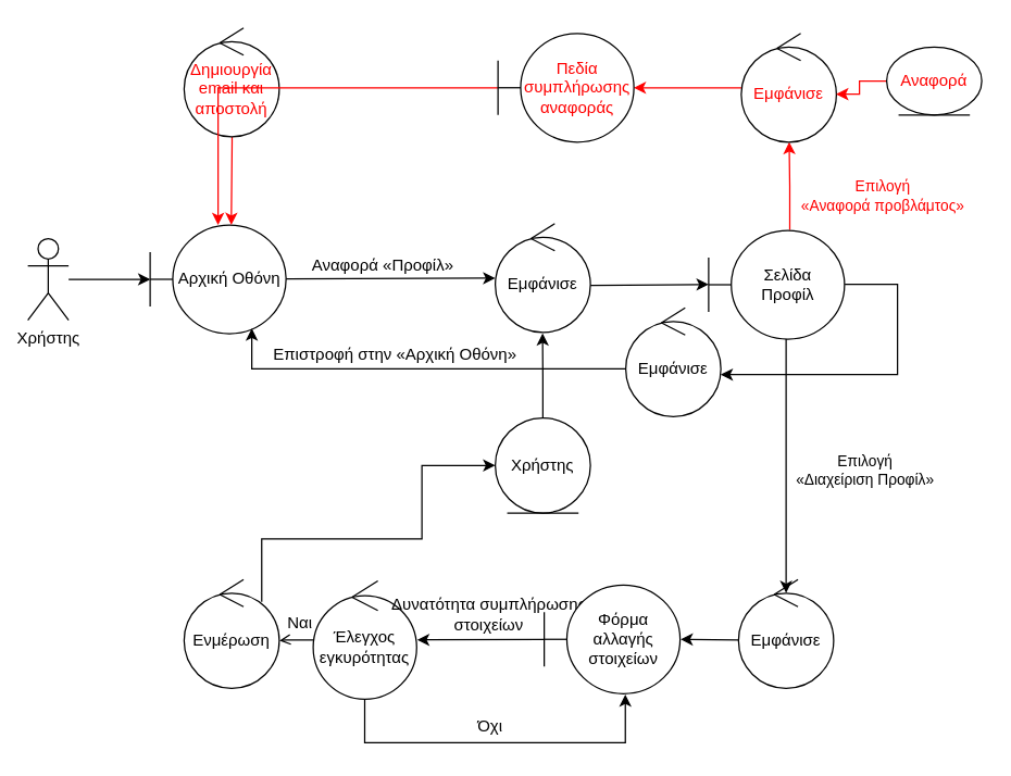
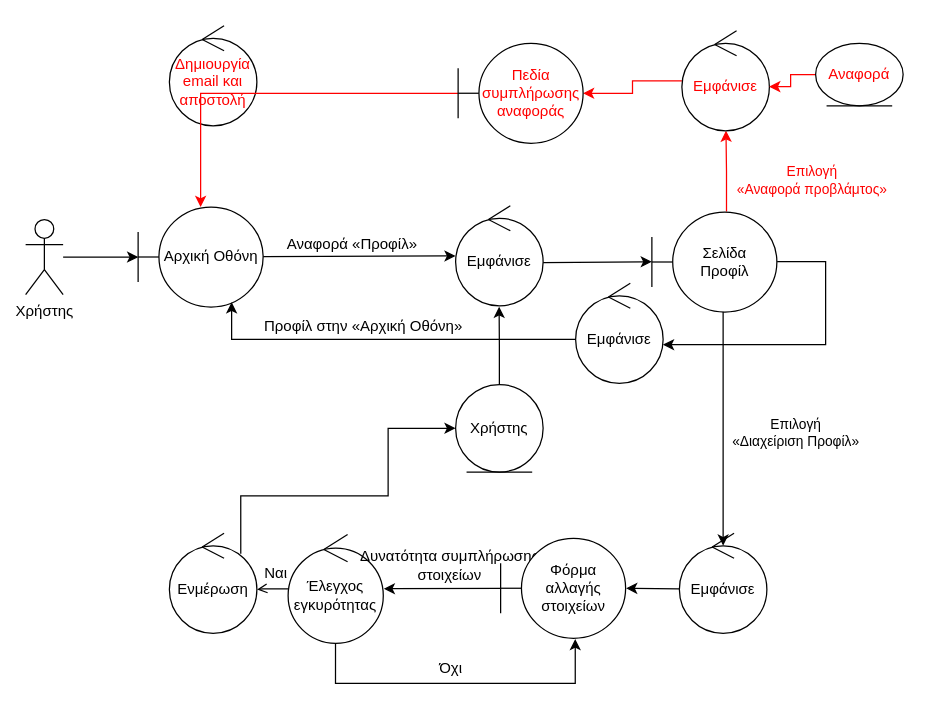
- <mxCell id="33" value="&lt;font color=&quot;#ff0000&quot;&gt;Πεδία συμπλήρωσης αναφοράς&lt;/font&gt;" style="shape=umlBoundary;whiteSpace=wrap;html=1;" parent="1" vertex="1"><mxGeometry x="366" y="24" width="100" height="80" as="geometry" /></mxCell>
+ <mxCell id="33" value="&lt;font color=&quot;#ff0000&quot;&gt;Πεδία συμπλήρωσης αναφοράς&lt;/font&gt;" style="shape=umlBoundary;whiteSpace=wrap;html=1;" parent="1" vertex="1"><mxGeometry x="366" y="34" width="100" height="80" as="geometry" /></mxCell>
- <mxCell id="16" style="edgeStyle=orthogonalEdgeStyle;rounded=0;orthogonalLoop=1;jettySize=auto;html=1;strokeColor=#FF0000;exitX=0.504;exitY=1.002;exitDx=0;exitDy=0;exitPerimeter=0;entryX=0.597;entryY=-0.001;entryDx=0;entryDy=0;entryPerimeter=0;" parent="1" source="17" target="4" edge="1"><mxGeometry relative="1" as="geometry"><mxPoint x="170" y="166" as="targetPoint" /><Array as="points"><mxPoint x="170" y="103" /><mxPoint x="170" y="103" /></Array></mxGeometry></mxCell>
- <mxCell id="34" value="Επιστροφή στην «Αρχική Οθόνη»" style="text;html=1;align=center;verticalAlign=middle;resizable=0;points=[];autosize=1;strokeColor=none;fillColor=none;" parent="1" vertex="1"><mxGeometry x="190" y="246" width="200" height="30" as="geometry" /></mxCell>
+ <mxCell id="34" value="Προφίλ στην «Αρχική Οθόνη»" style="text;html=1;align=center;verticalAlign=middle;resizable=0;points=[];autosize=1;strokeColor=none;fillColor=none;" parent="1" vertex="1"><mxGeometry x="190" y="246" width="200" height="30" as="geometry" /></mxCell>
